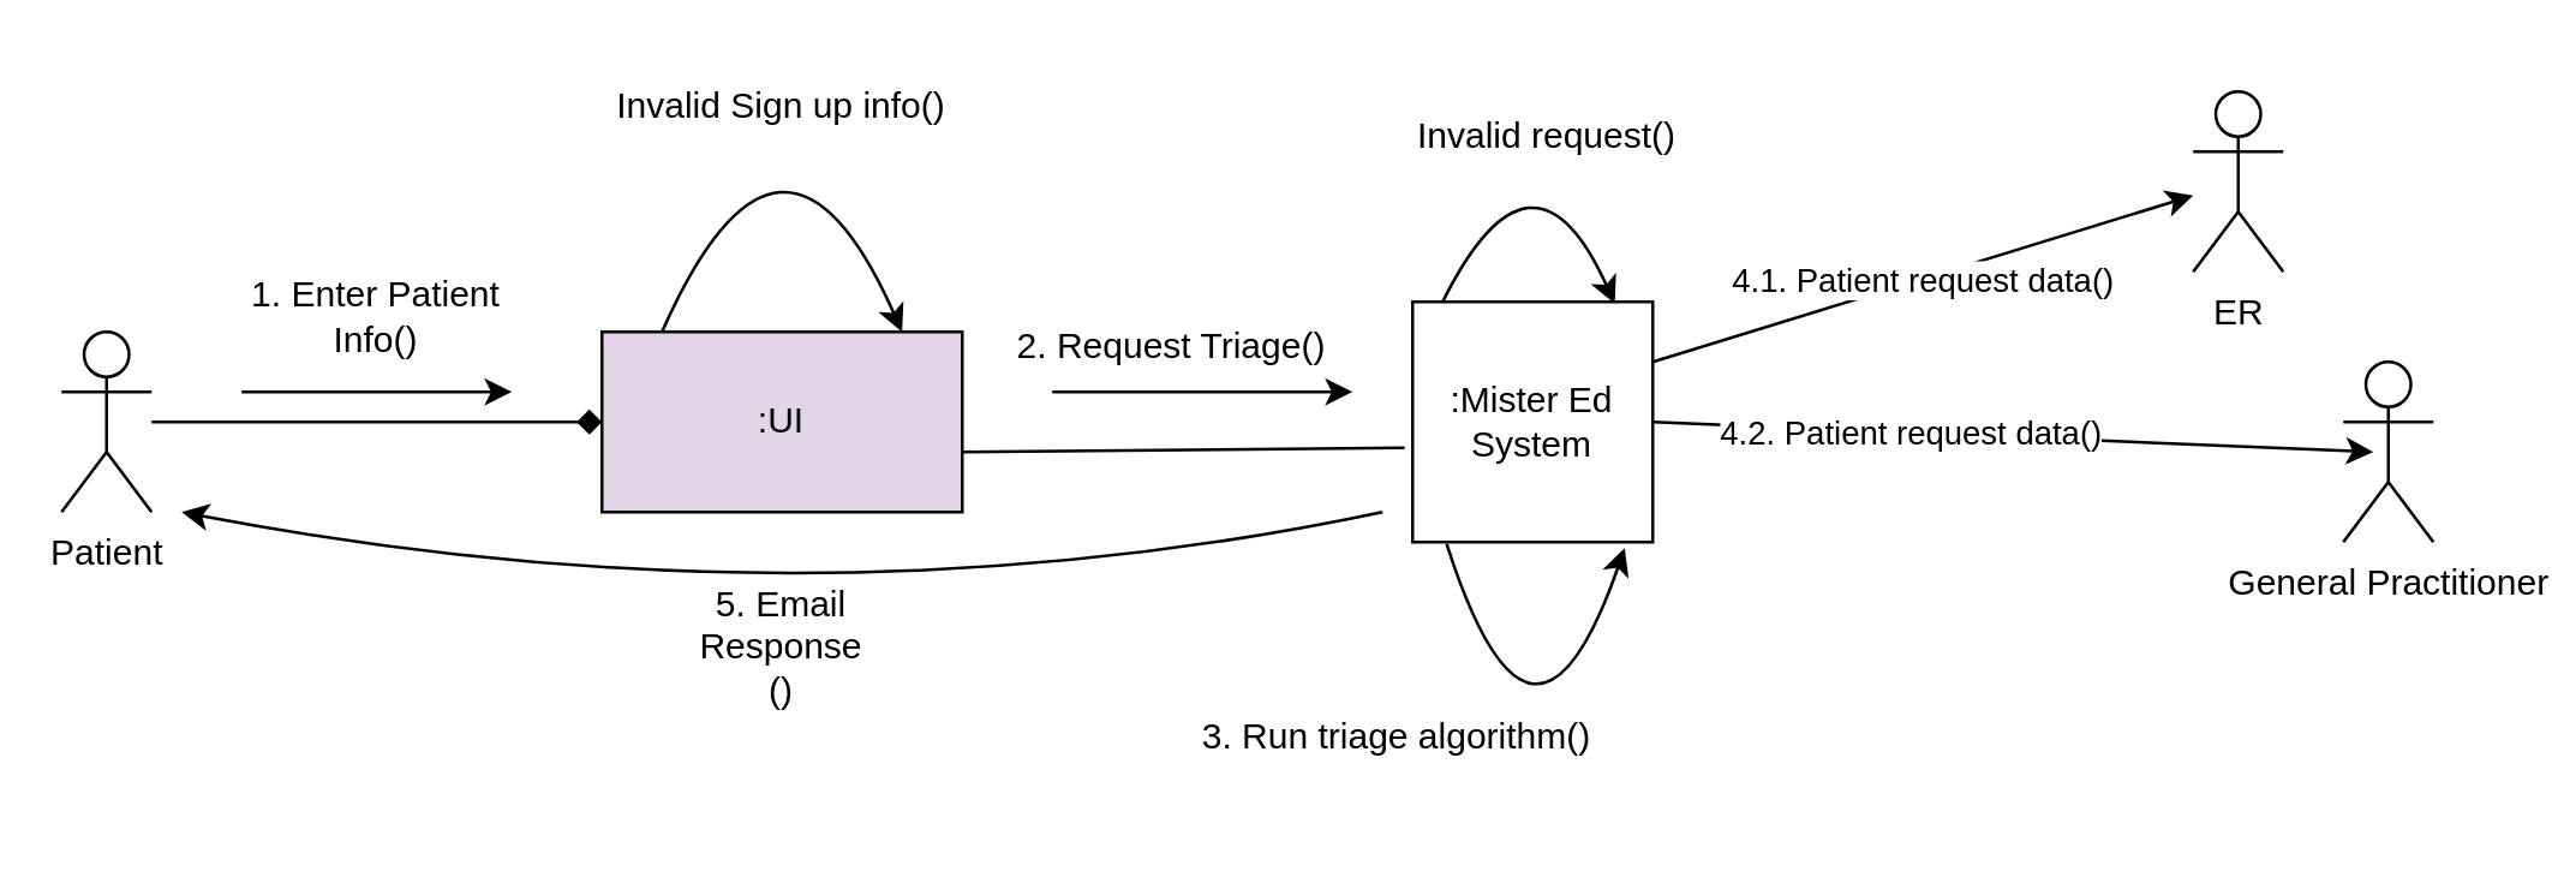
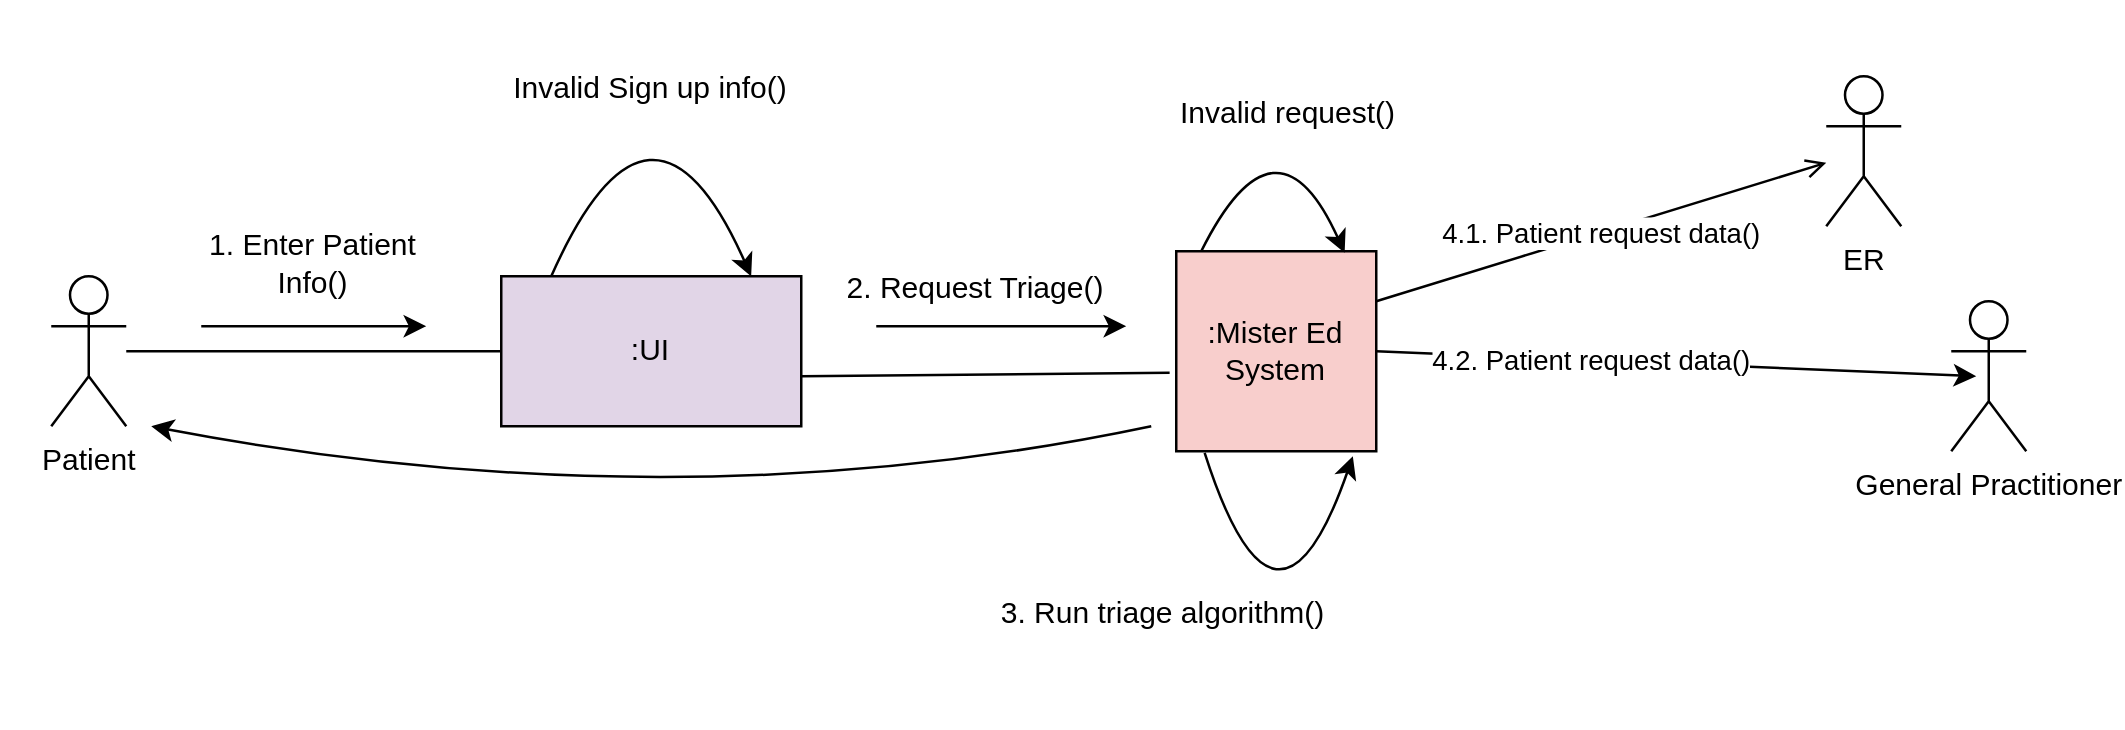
- <mxCell id="11" value="" style="endArrow=classic;html=1;rounded=0;exitX=1;exitY=0.25;exitDx=0;exitDy=0;" parent="1" source="6" edge="1" target="15"><mxGeometry relative="1" as="geometry"><mxPoint x="580" y="110" as="sourcePoint" /><mxPoint x="720" y="60" as="targetPoint" /></mxGeometry></mxCell>
+ <mxCell id="11" value="" style="endArrow=open;html=1;rounded=0;exitX=1;exitY=0.25;exitDx=0;exitDy=0;" parent="1" source="6" edge="1" target="15"><mxGeometry relative="1" as="geometry"><mxPoint x="580" y="110" as="sourcePoint" /><mxPoint x="720" y="60" as="targetPoint" /></mxGeometry></mxCell>
- <mxCell id="21" value="" style="endArrow=diamond;html=1;rounded=0;entryX=0;entryY=0.5;entryDx=0;entryDy=0;" parent="1" source="2" target="3" edge="1"><mxGeometry width="50" height="50" relative="1" as="geometry"><mxPoint x="250" y="170" as="sourcePoint" /><mxPoint x="300" y="120" as="targetPoint" /></mxGeometry></mxCell>
+ <mxCell id="21" value="" style="endArrow=none;html=1;rounded=0;entryX=0;entryY=0.5;entryDx=0;entryDy=0;" parent="1" source="2" target="3" edge="1"><mxGeometry width="50" height="50" relative="1" as="geometry"><mxPoint x="250" y="170" as="sourcePoint" /><mxPoint x="300" y="120" as="targetPoint" /></mxGeometry></mxCell>
- <mxCell id="6" value=":Mister Ed System" style="whiteSpace=wrap;html=1;aspect=fixed;" parent="1" vertex="1"><mxGeometry x="470" y="100" width="80" height="80" as="geometry" /></mxCell>
+ <mxCell id="6" value=":Mister Ed System" style="whiteSpace=wrap;html=1;aspect=fixed;fillColor=#f8cecc;" parent="1" vertex="1"><mxGeometry x="470" y="100" width="80" height="80" as="geometry" /></mxCell>
- <mxCell id="24" value="5. Email Response ()" style="text;html=1;align=center;verticalAlign=middle;whiteSpace=wrap;rounded=0;" vertex="1" parent="1"><mxGeometry x="230" y="200" width="60" height="30" as="geometry" /></mxCell>
